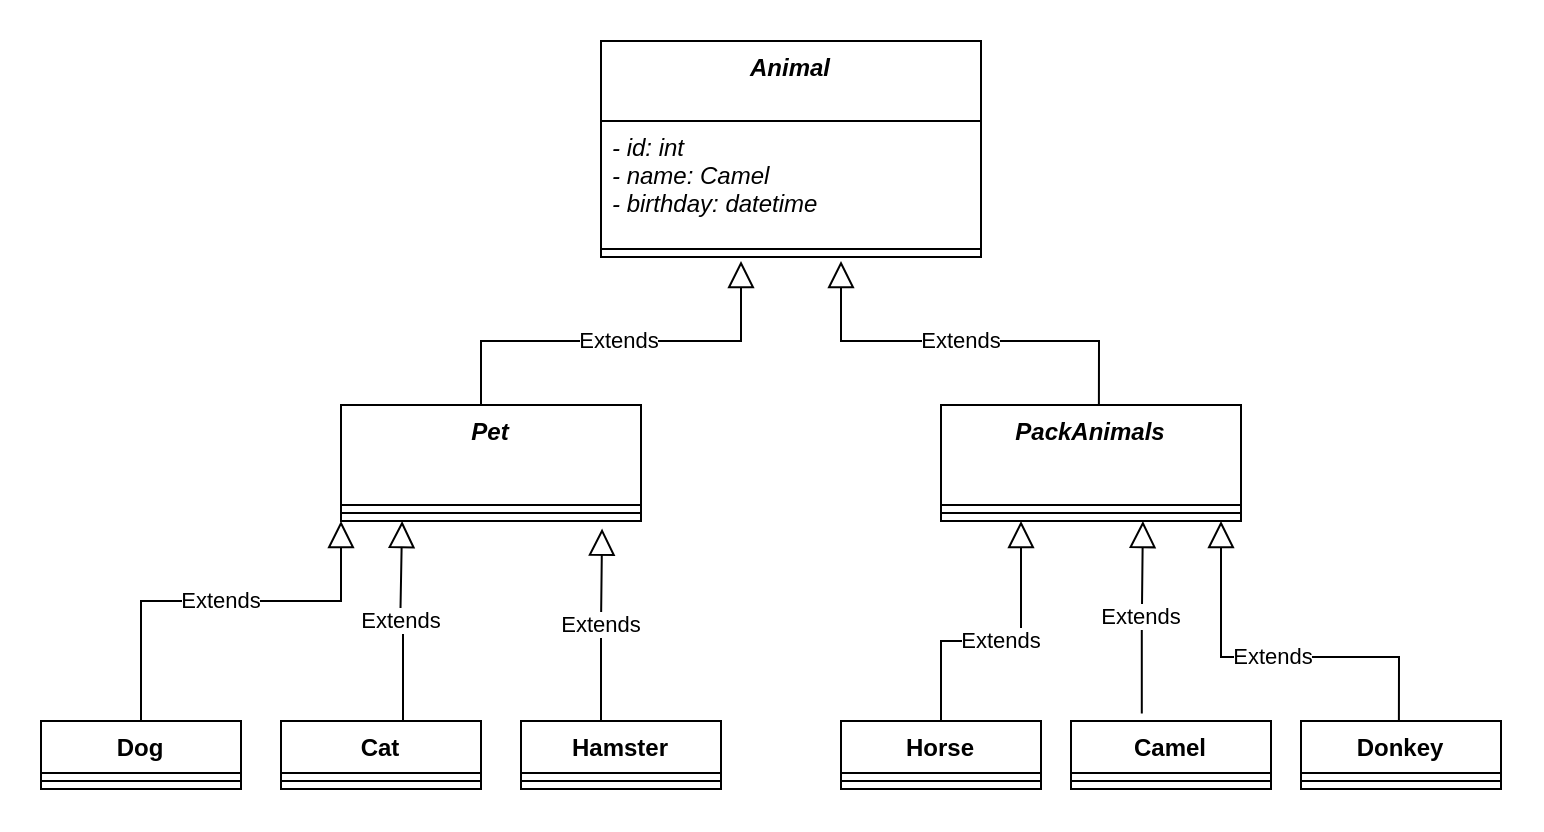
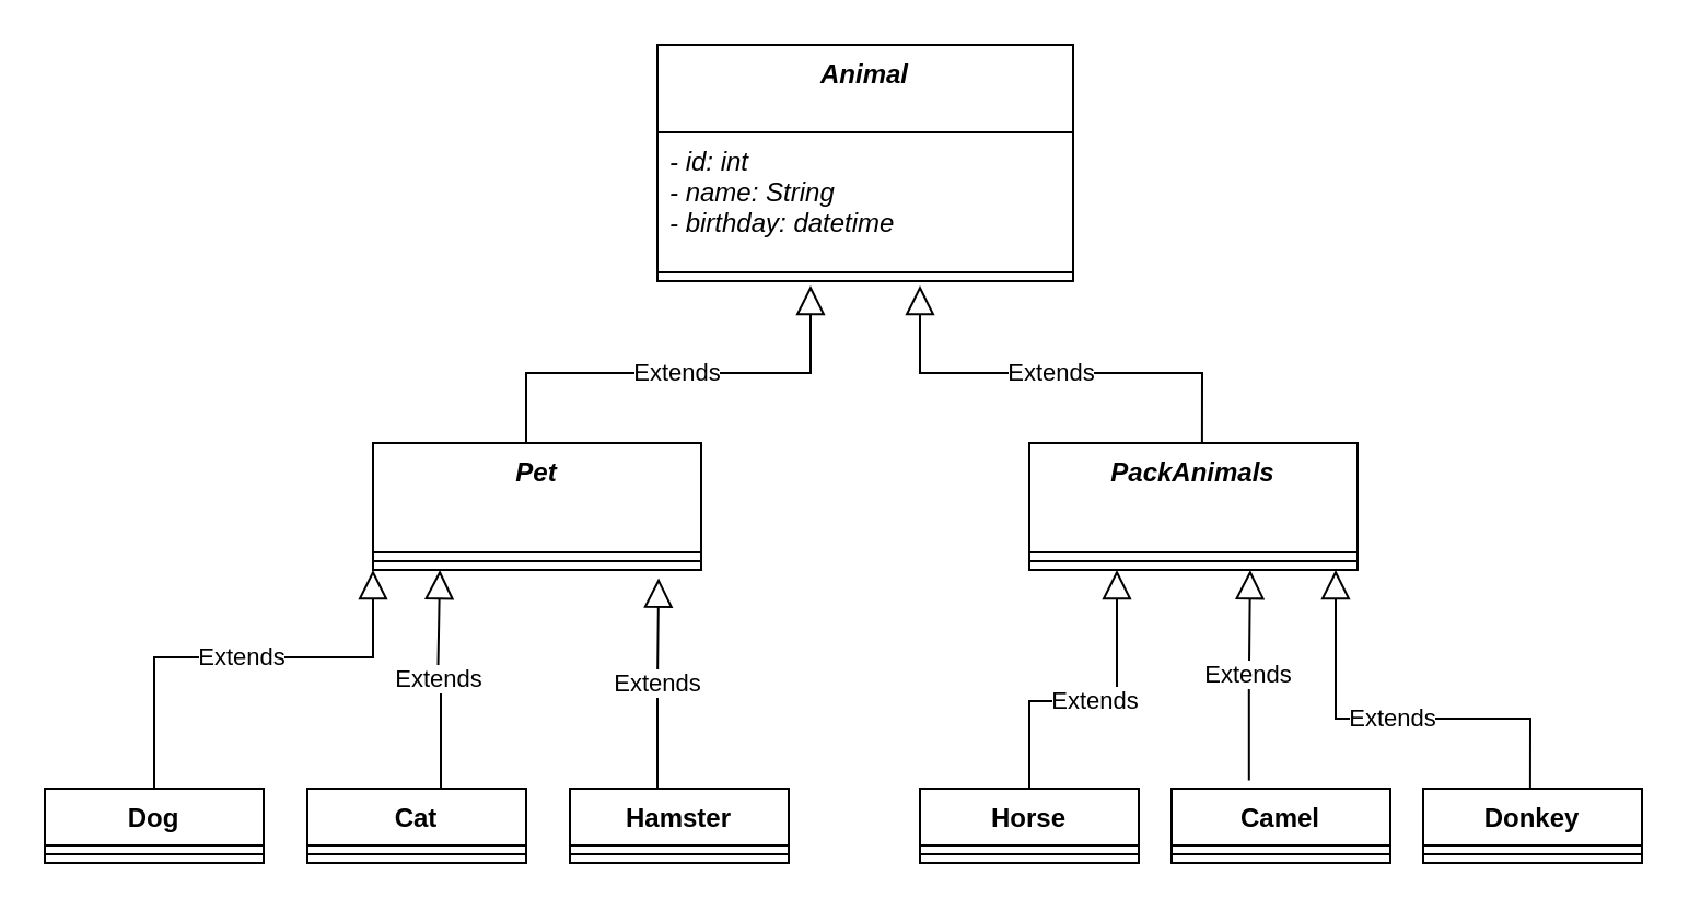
- <mxCell id="3" value="- id: int&#10;- name: Camel&#10;- birthday: datetime&#10;" style="text;strokeColor=none;fillColor=none;align=left;verticalAlign=top;spacingLeft=4;spacingRight=4;overflow=hidden;rotatable=0;points=[[0,0.5],[1,0.5]];portConstraint=eastwest;fontSize=12;fontStyle=2" vertex="1" parent="2"><mxGeometry y="40" width="190" height="60" as="geometry" /></mxCell>
+ <mxCell id="3" value="- id: int&#10;- name: String&#10;- birthday: datetime&#10;" style="text;strokeColor=none;fillColor=none;align=left;verticalAlign=top;spacingLeft=4;spacingRight=4;overflow=hidden;rotatable=0;points=[[0,0.5],[1,0.5]];portConstraint=eastwest;fontSize=12;fontStyle=2" vertex="1" parent="2"><mxGeometry y="40" width="190" height="60" as="geometry" /></mxCell>
